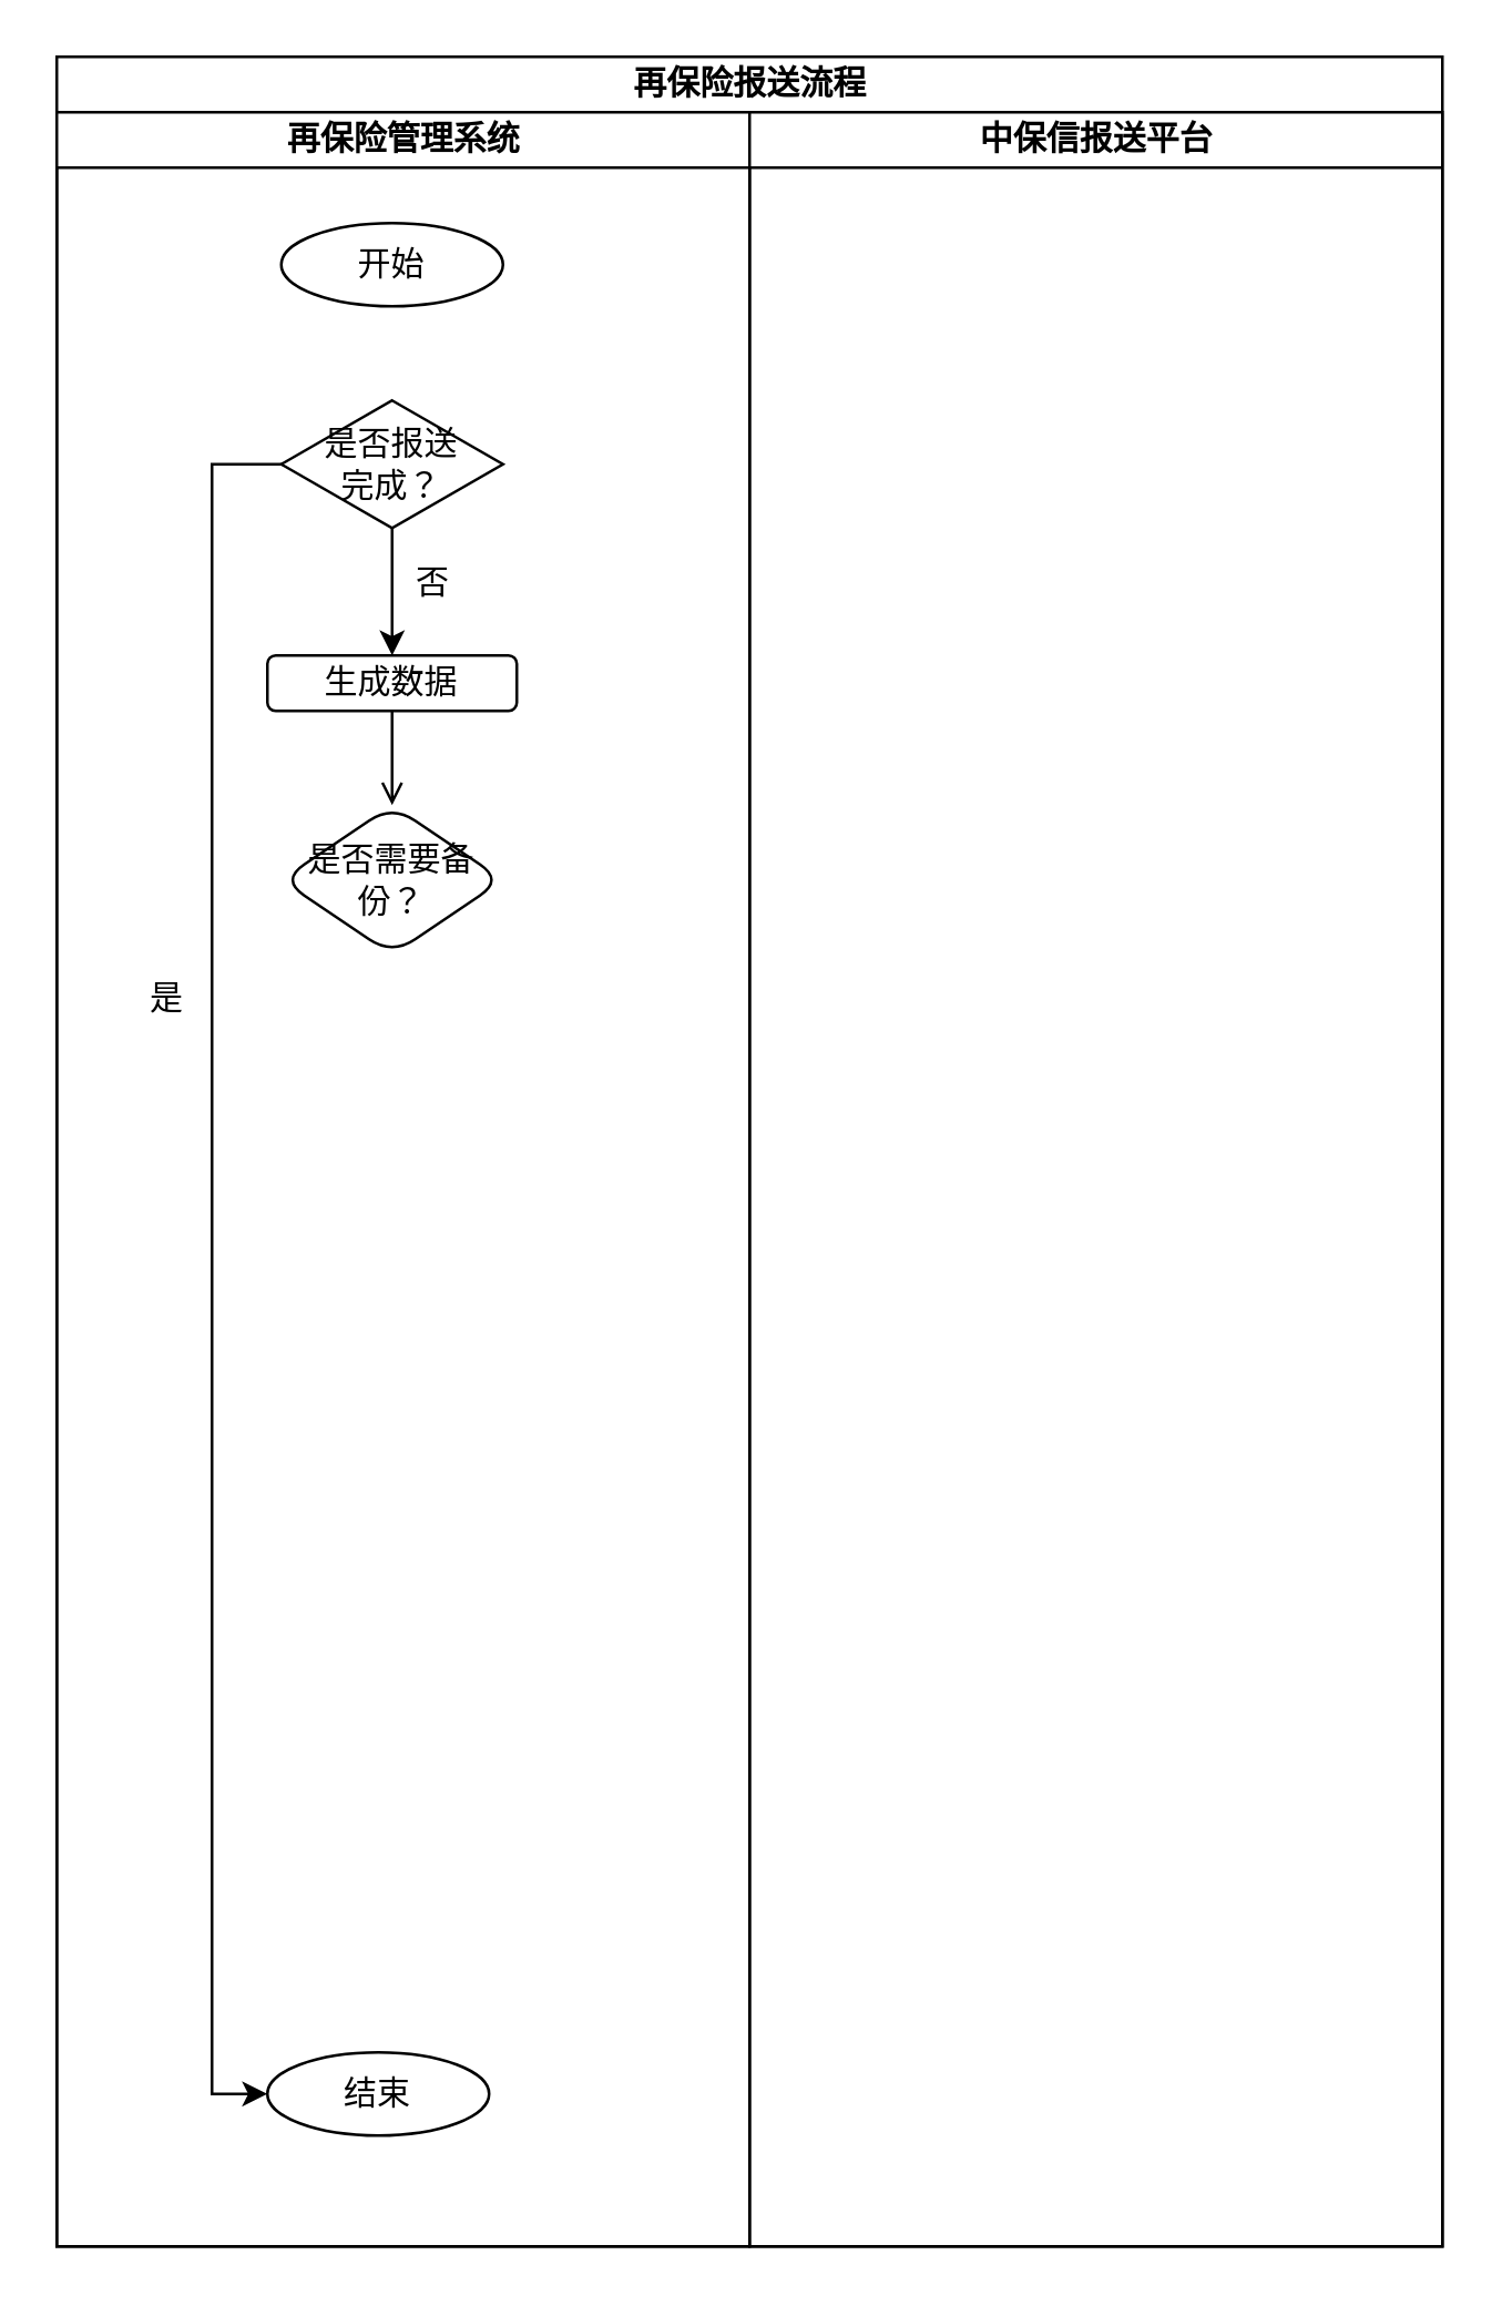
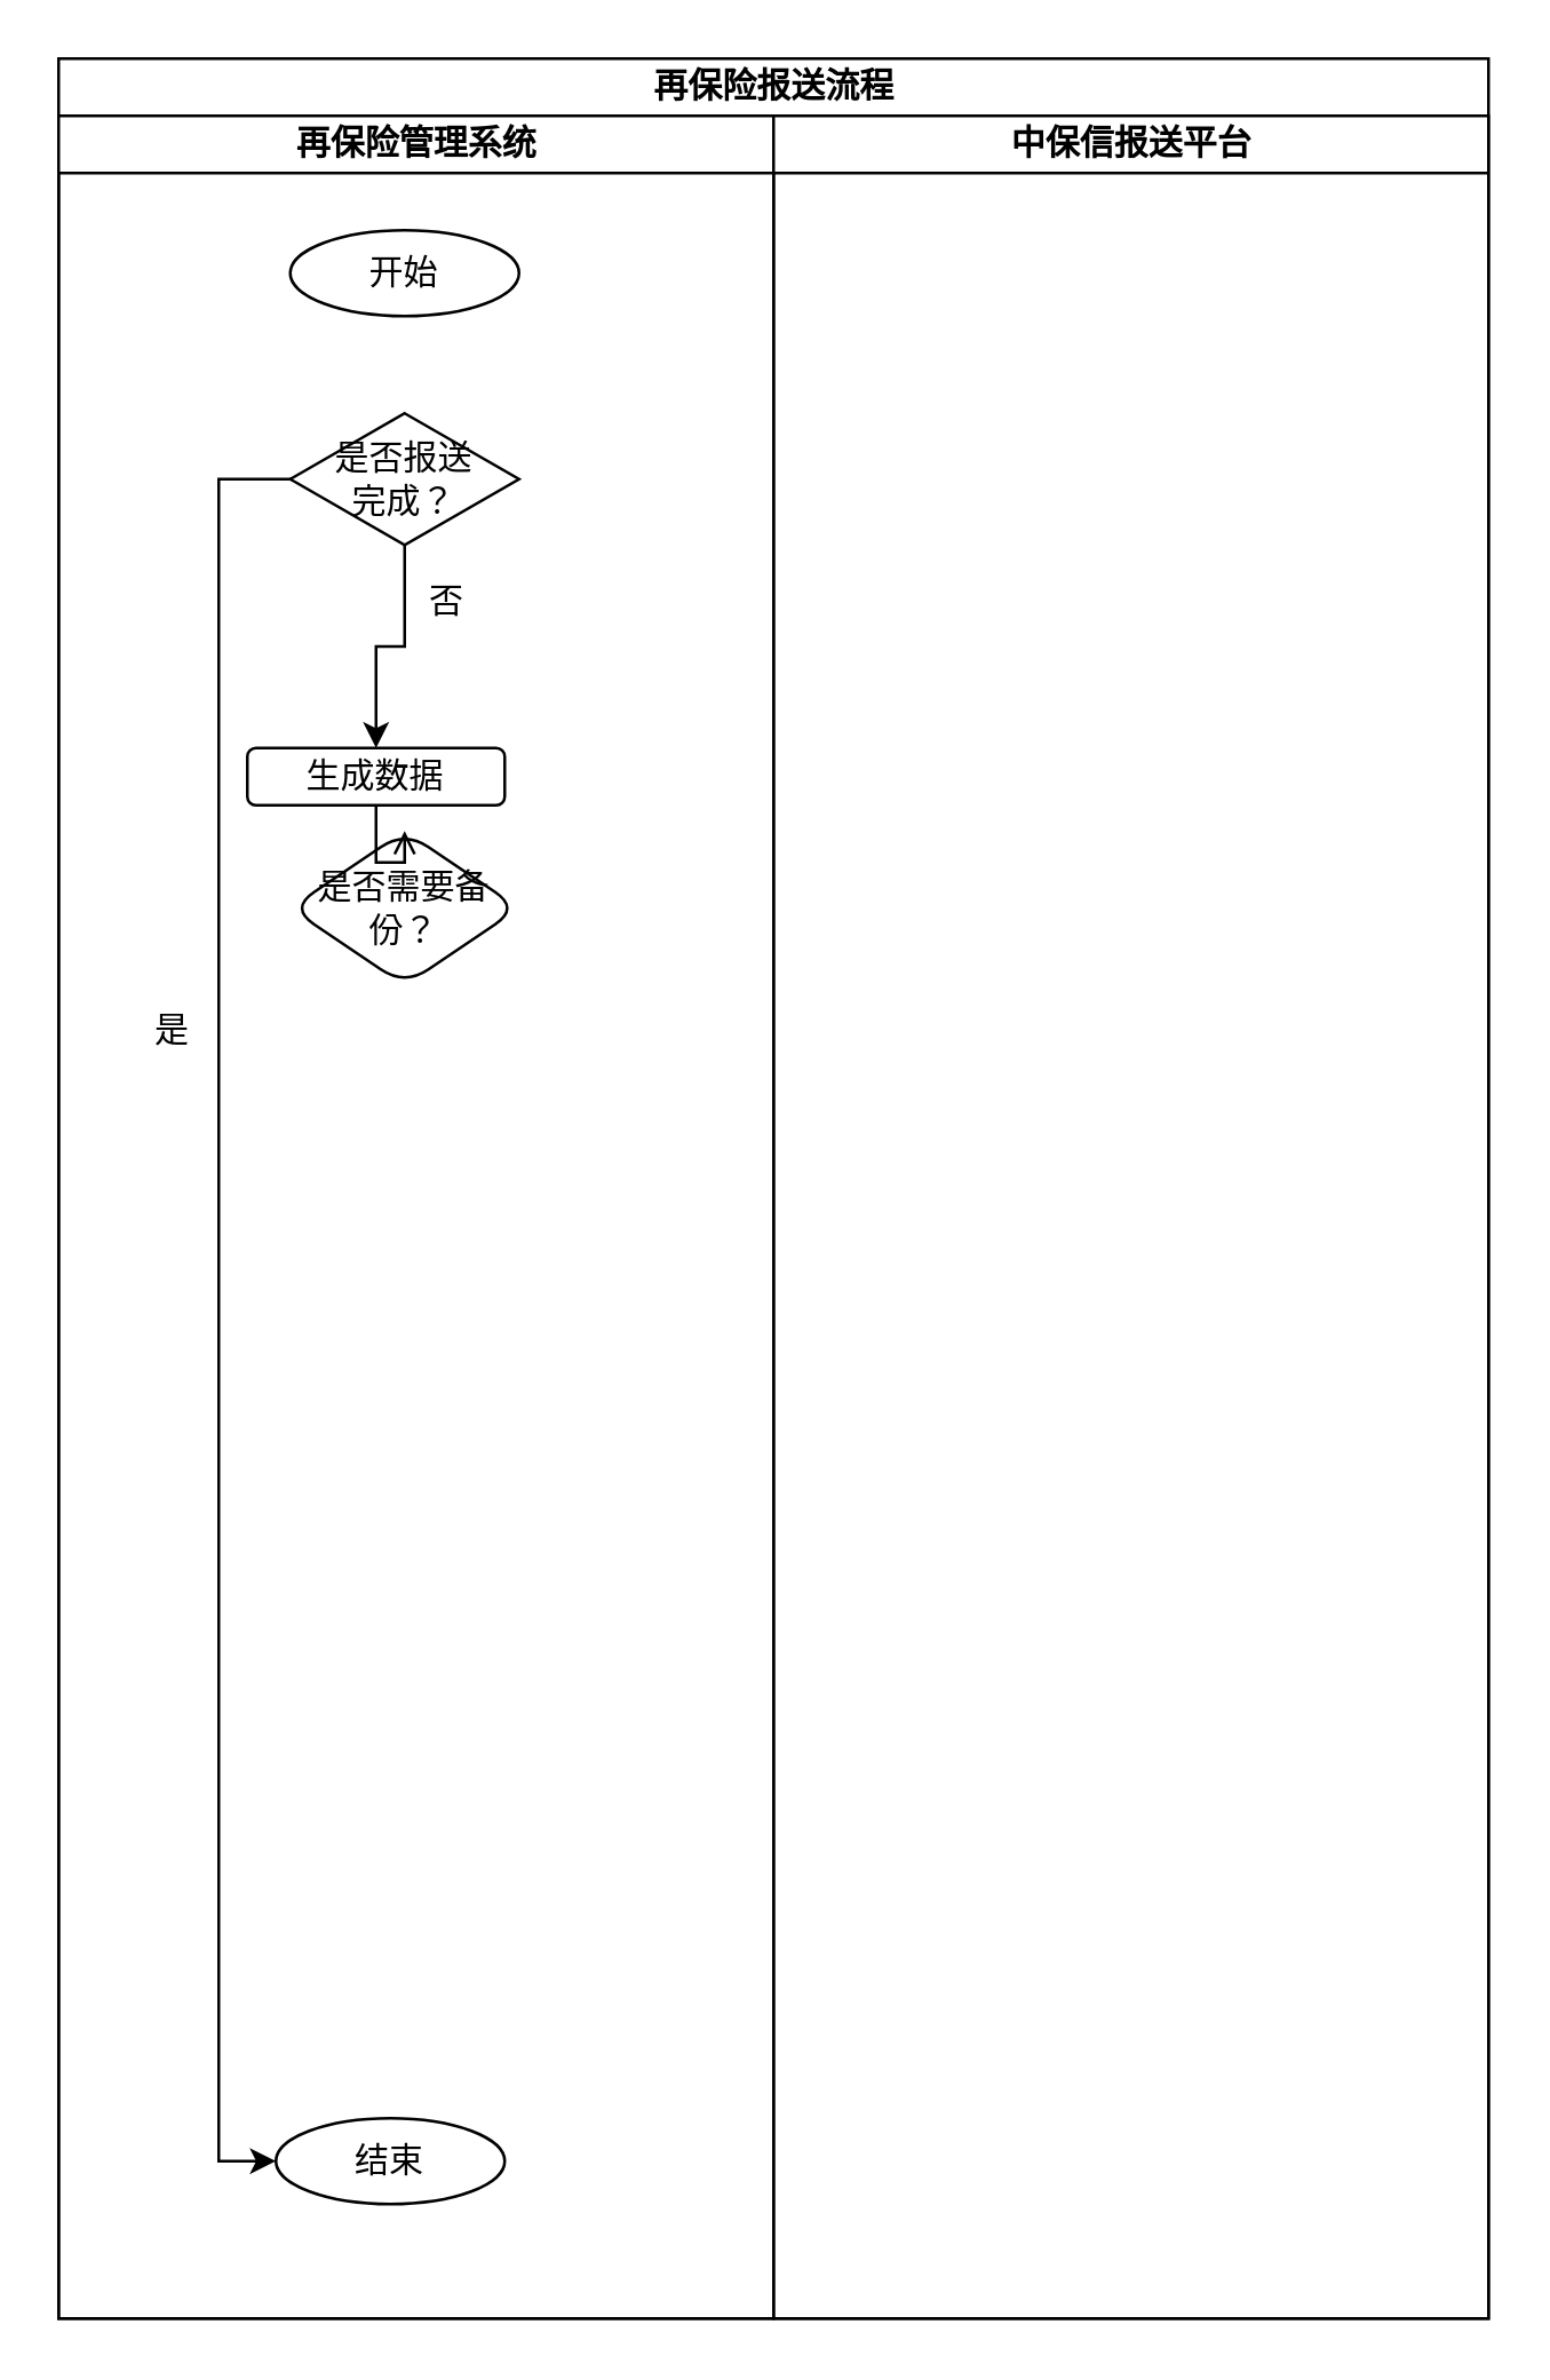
- <mxCell id="5" value="生成数据" style="rounded=1;whiteSpace=wrap;html=1;" vertex="1" parent="3"><mxGeometry x="76" y="196" width="90" height="20" as="geometry" /></mxCell>
+ <mxCell id="5" value="生成数据" style="rounded=1;whiteSpace=wrap;html=1;" vertex="1" parent="3"><mxGeometry x="66" y="221" width="90" height="20" as="geometry" /></mxCell>
